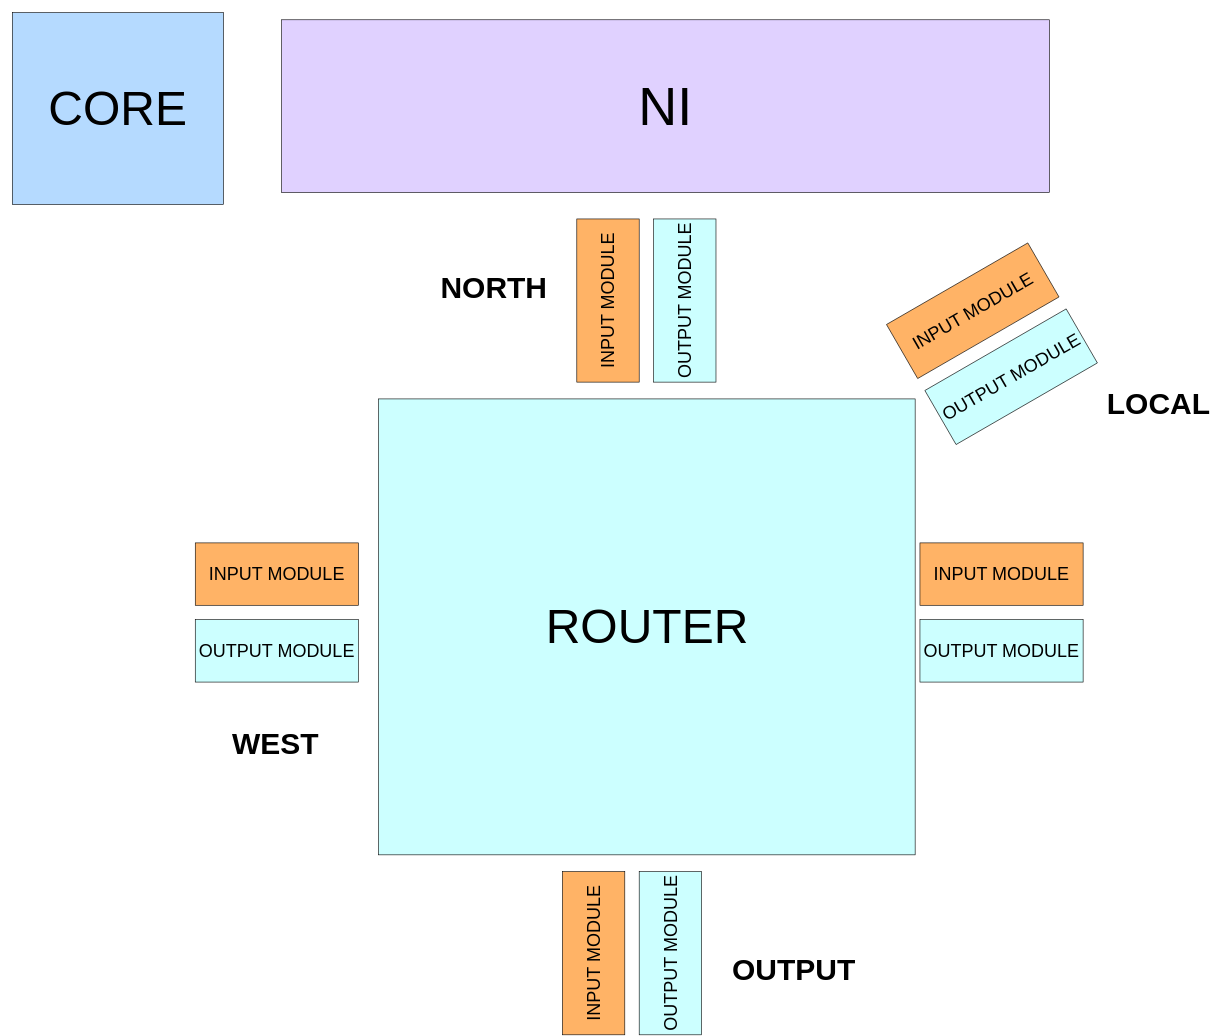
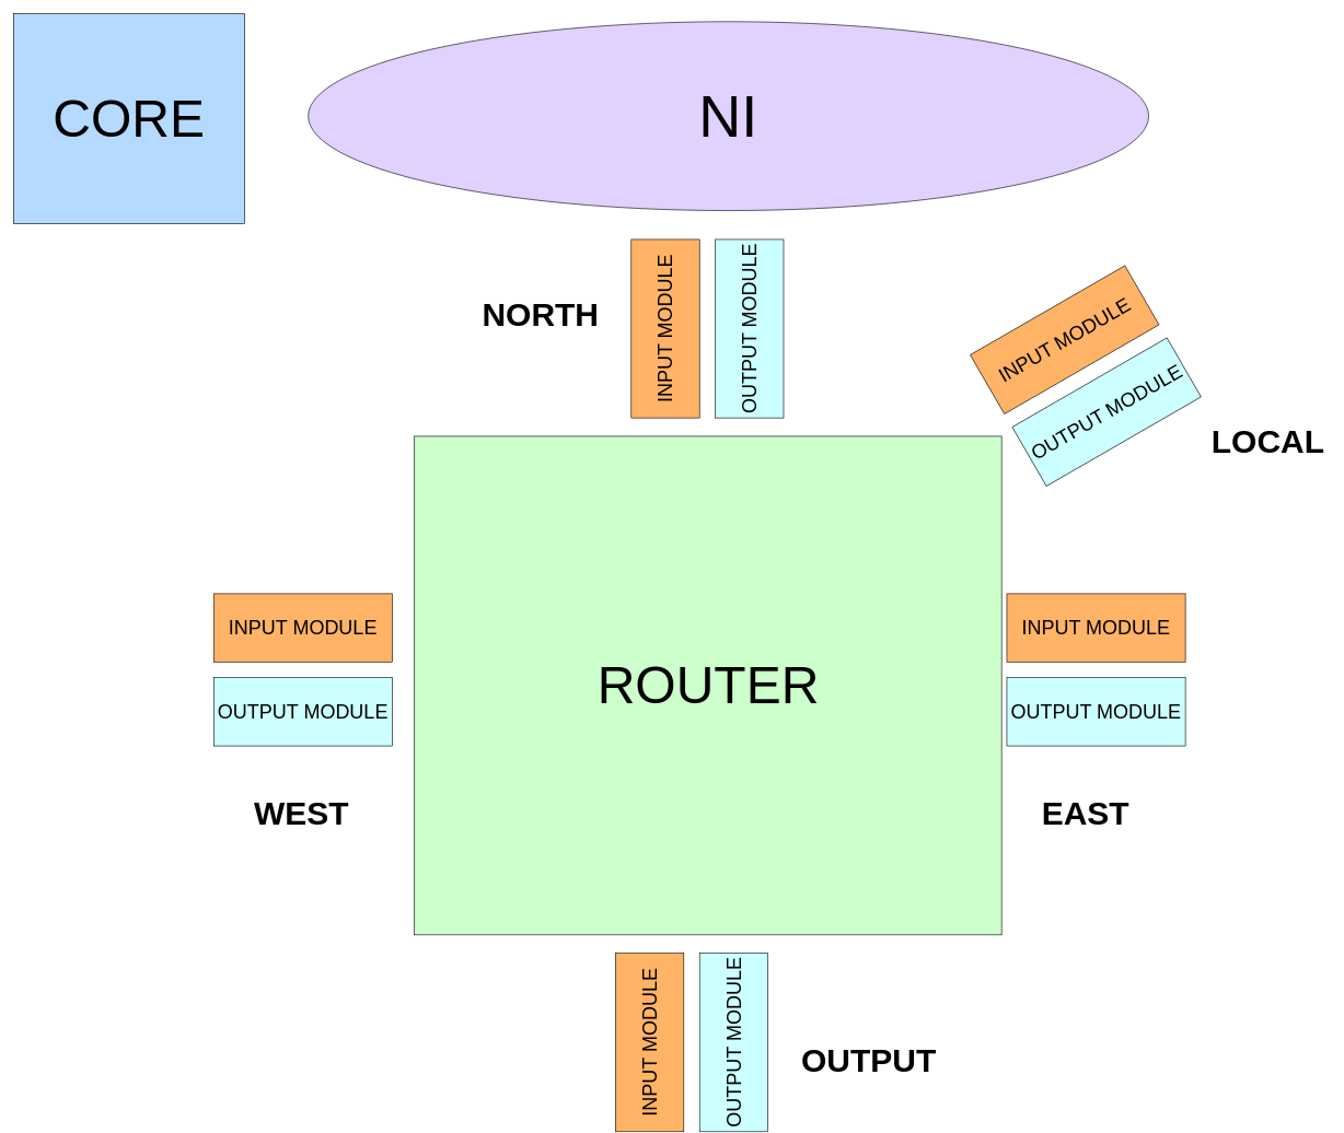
- <mxCell id="18" value="&lt;font style=&quot;font-size: 90px;&quot;&gt;NI&lt;/font&gt;" style="rounded=0;whiteSpace=wrap;html=1;fillColor=#E0D1FF;" parent="1" vertex="1"><mxGeometry x="469" y="32" width="1280" height="288" as="geometry" /></mxCell>
+ <mxCell id="18" value="&lt;font style=&quot;font-size: 90px;&quot;&gt;NI&lt;/font&gt;" style="ellipse;whiteSpace=wrap;html=1;fillColor=#E0D1FF;" parent="1" vertex="1"><mxGeometry x="469" y="32" width="1280" height="288" as="geometry" /></mxCell>
- <mxCell id="3" value="&lt;font style=&quot;font-size: 80px;&quot;&gt;ROUTER&lt;/font&gt;" style="rounded=0;whiteSpace=wrap;html=1;fillColor=#ccffff;" parent="1" vertex="1"><mxGeometry x="630.5" y="664" width="894.5" height="760" as="geometry" /></mxCell>
+ <mxCell id="3" value="&lt;font style=&quot;font-size: 80px;&quot;&gt;ROUTER&lt;/font&gt;" style="rounded=0;whiteSpace=wrap;html=1;fillColor=#CCFFCC;" parent="1" vertex="1"><mxGeometry x="630.5" y="664" width="894.5" height="760" as="geometry" /></mxCell>
+ <mxCell id="21" value="&lt;font style=&quot;font-size: 50px;&quot;&gt;EAST&lt;br&gt;&lt;/font&gt;" style="text;html=1;strokeColor=none;fillColor=none;align=center;verticalAlign=middle;whiteSpace=wrap;rounded=0;fontStyle=1;fontSize=30;" parent="1" vertex="1"><mxGeometry x="1559" y="1192" width="188" height="94" as="geometry" /></mxCell>
